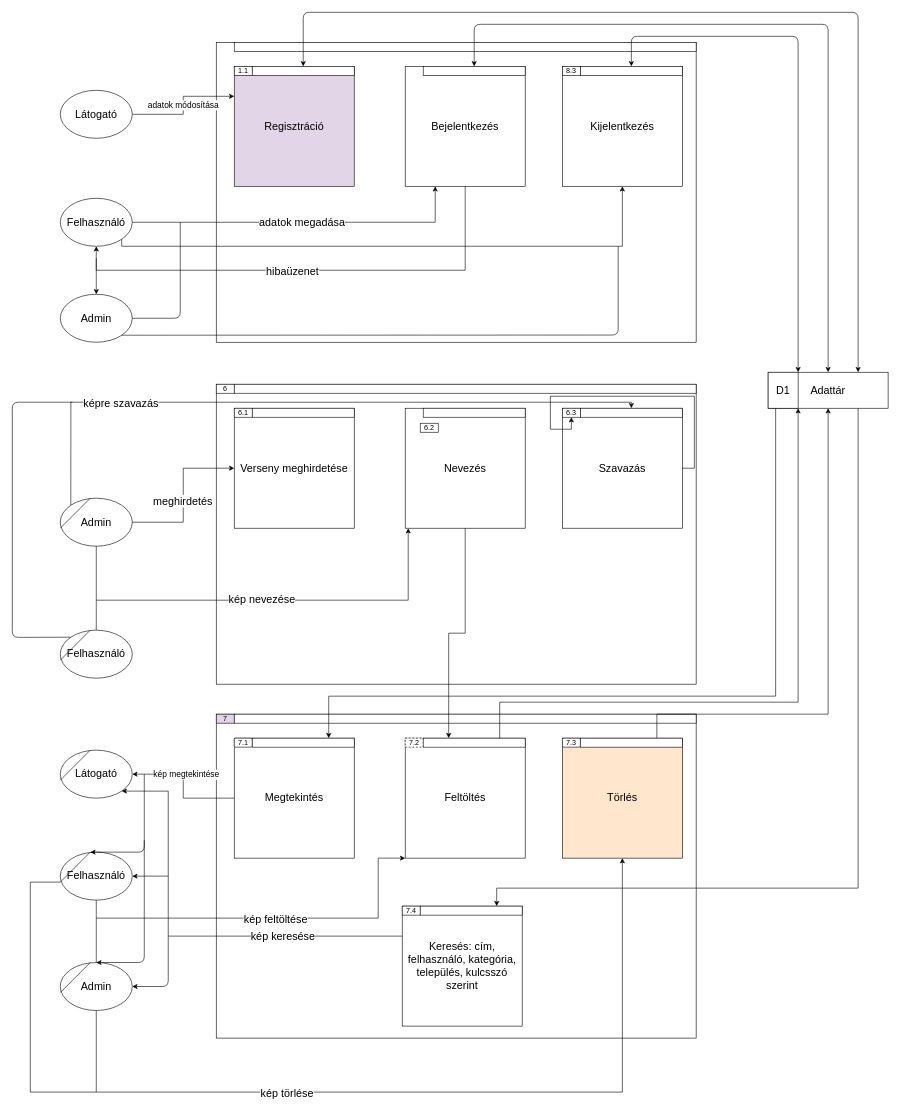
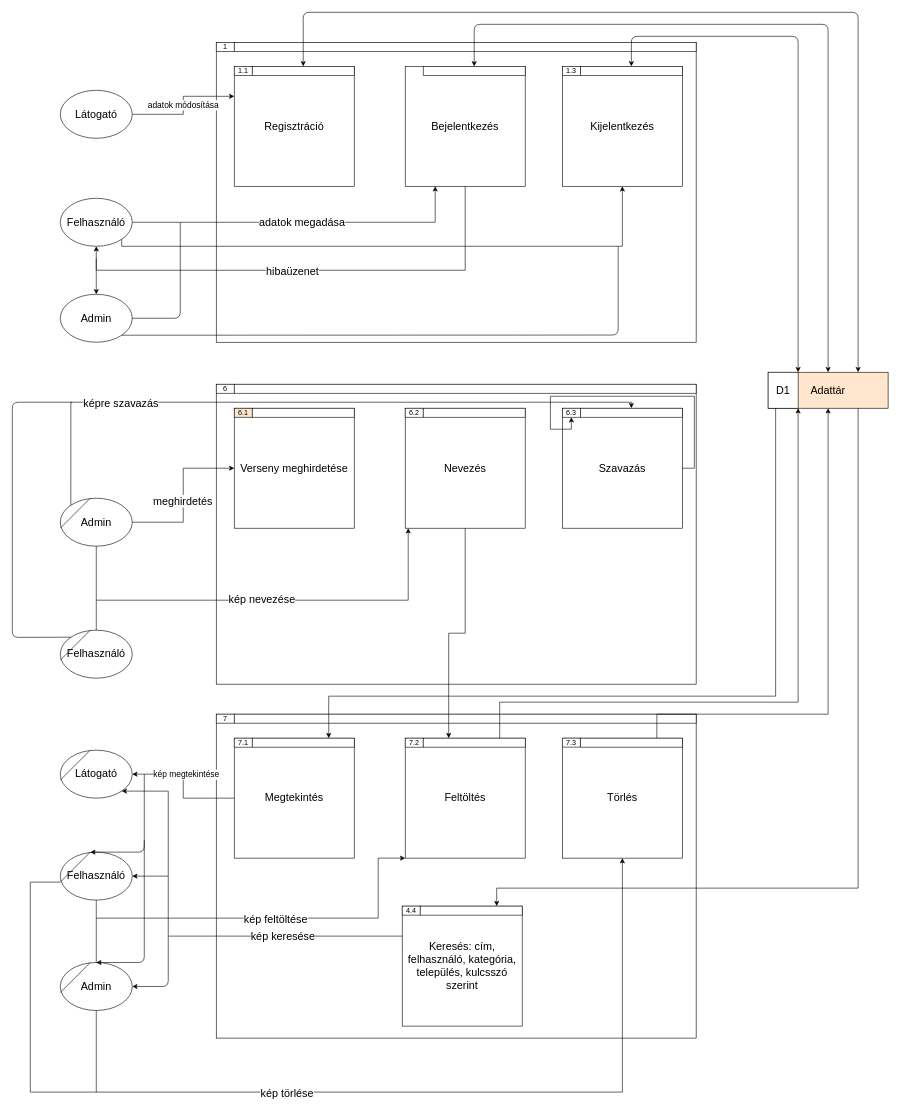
+ <mxCell id="4" value="1" style="rounded=0;whiteSpace=wrap;html=1;" parent="2" vertex="1"><mxGeometry width="30.0" height="15" as="geometry" /></mxCell>
- <mxCell id="12" value="8.3" style="rounded=0;whiteSpace=wrap;html=1;" vertex="1" parent="10"><mxGeometry width="30.0" height="15" as="geometry" /></mxCell>
+ <mxCell id="12" value="1.3" style="rounded=0;whiteSpace=wrap;html=1;" vertex="1" parent="10"><mxGeometry width="30.0" height="15" as="geometry" /></mxCell>
- <mxCell id="7" value="&lt;font style=&quot;font-size: 18px&quot;&gt;Regisztráció&lt;/font&gt;" style="rounded=0;whiteSpace=wrap;html=1;fillColor=#e1d5e7;" vertex="1" parent="6"><mxGeometry width="200.0" height="200" as="geometry" /></mxCell>
+ <mxCell id="7" value="&lt;font style=&quot;font-size: 18px&quot;&gt;Regisztráció&lt;/font&gt;" style="rounded=0;whiteSpace=wrap;html=1;" vertex="1" parent="6"><mxGeometry width="200.0" height="200" as="geometry" /></mxCell>
- <mxCell id="18" value="&lt;font style=&quot;font-size: 18px&quot;&gt;Adattár&lt;/font&gt;" style="rounded=0;whiteSpace=wrap;html=1;align=center;" vertex="1" parent="17"><mxGeometry width="200" height="60" as="geometry" /></mxCell>
+ <mxCell id="18" value="&lt;font style=&quot;font-size: 18px&quot;&gt;Adattár&lt;/font&gt;" style="rounded=0;whiteSpace=wrap;html=1;align=center;fillColor=#ffe6cc;" vertex="1" parent="17"><mxGeometry width="200" height="60" as="geometry" /></mxCell>
- <mxCell id="35" value="6.1" style="rounded=0;whiteSpace=wrap;html=1;" vertex="1" parent="33"><mxGeometry width="30.0" height="15" as="geometry" /></mxCell>
+ <mxCell id="35" value="6.1" style="rounded=0;whiteSpace=wrap;html=1;fillColor=#ffe6cc;" vertex="1" parent="33"><mxGeometry width="30.0" height="15" as="geometry" /></mxCell>
- <mxCell id="63" value="6.2" style="rounded=0;whiteSpace=wrap;html=1;" vertex="1" parent="61"><mxGeometry x="25" y="25" width="30.0" height="15" as="geometry" /></mxCell>
+ <mxCell id="63" value="6.2" style="rounded=0;whiteSpace=wrap;html=1;" vertex="1" parent="61"><mxGeometry width="30.0" height="15" as="geometry" /></mxCell>
- <mxCell id="39" value="7" style="rounded=0;whiteSpace=wrap;html=1;fillColor=#e1d5e7;" vertex="1" parent="37"><mxGeometry width="30.0" height="15" as="geometry" /></mxCell>
+ <mxCell id="39" value="7" style="rounded=0;whiteSpace=wrap;html=1;" vertex="1" parent="37"><mxGeometry width="30.0" height="15" as="geometry" /></mxCell>
- <mxCell id="43" value="7.1" style="whiteSpace=wrap;html=1;rounded=1;" vertex="1" parent="41"><mxGeometry width="30.0" height="15" as="geometry" /></mxCell>
+ <mxCell id="43" value="7.1" style="rounded=0;whiteSpace=wrap;html=1;" vertex="1" parent="41"><mxGeometry width="30.0" height="15" as="geometry" /></mxCell>
- <mxCell id="51" value="7.2" style="rounded=0;whiteSpace=wrap;html=1;dashed=1;" vertex="1" parent="49"><mxGeometry width="30.0" height="15" as="geometry" /></mxCell>
+ <mxCell id="51" value="7.2" style="rounded=0;whiteSpace=wrap;html=1;" vertex="1" parent="49"><mxGeometry width="30.0" height="15" as="geometry" /></mxCell>
- <mxCell id="46" value="&lt;font style=&quot;font-size: 18px&quot;&gt;Törlés&lt;/font&gt;" style="rounded=0;whiteSpace=wrap;html=1;fillColor=#ffe6cc;" vertex="1" parent="45"><mxGeometry width="200.0" height="200" as="geometry" /></mxCell>
+ <mxCell id="46" value="&lt;font style=&quot;font-size: 18px&quot;&gt;Törlés&lt;/font&gt;" style="rounded=0;whiteSpace=wrap;html=1;" vertex="1" parent="45"><mxGeometry width="200.0" height="200" as="geometry" /></mxCell>
- <mxCell id="55" value="7.4" style="rounded=0;whiteSpace=wrap;html=1;" vertex="1" parent="53"><mxGeometry width="30.0" height="15" as="geometry" /></mxCell>
+ <mxCell id="55" value="4.4" style="rounded=0;whiteSpace=wrap;html=1;" vertex="1" parent="53"><mxGeometry width="30.0" height="15" as="geometry" /></mxCell>
